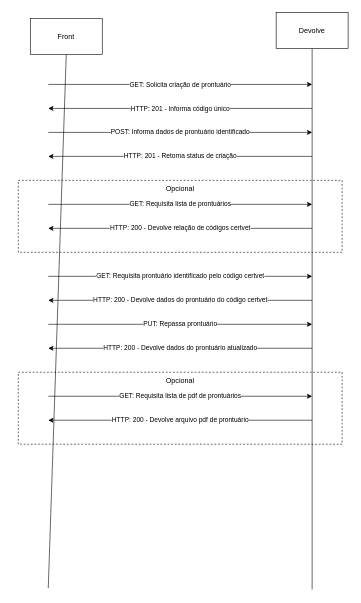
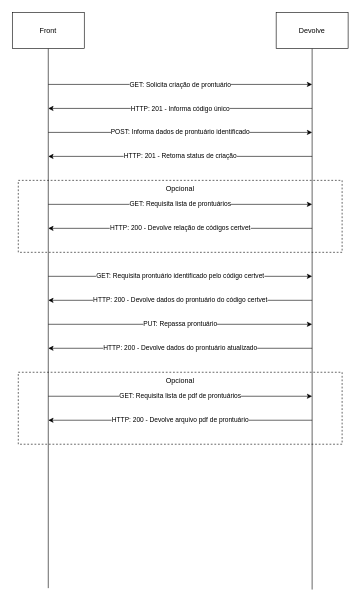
- <mxCell id="5" value="Front" style="rounded=0;whiteSpace=wrap;html=1;" vertex="1" parent="1"><mxGeometry x="50" y="30" width="120" height="60" as="geometry" /></mxCell>
+ <mxCell id="5" value="Front" style="rounded=0;whiteSpace=wrap;html=1;" vertex="1" parent="1"><mxGeometry x="20" y="20" width="120" height="60" as="geometry" /></mxCell>
